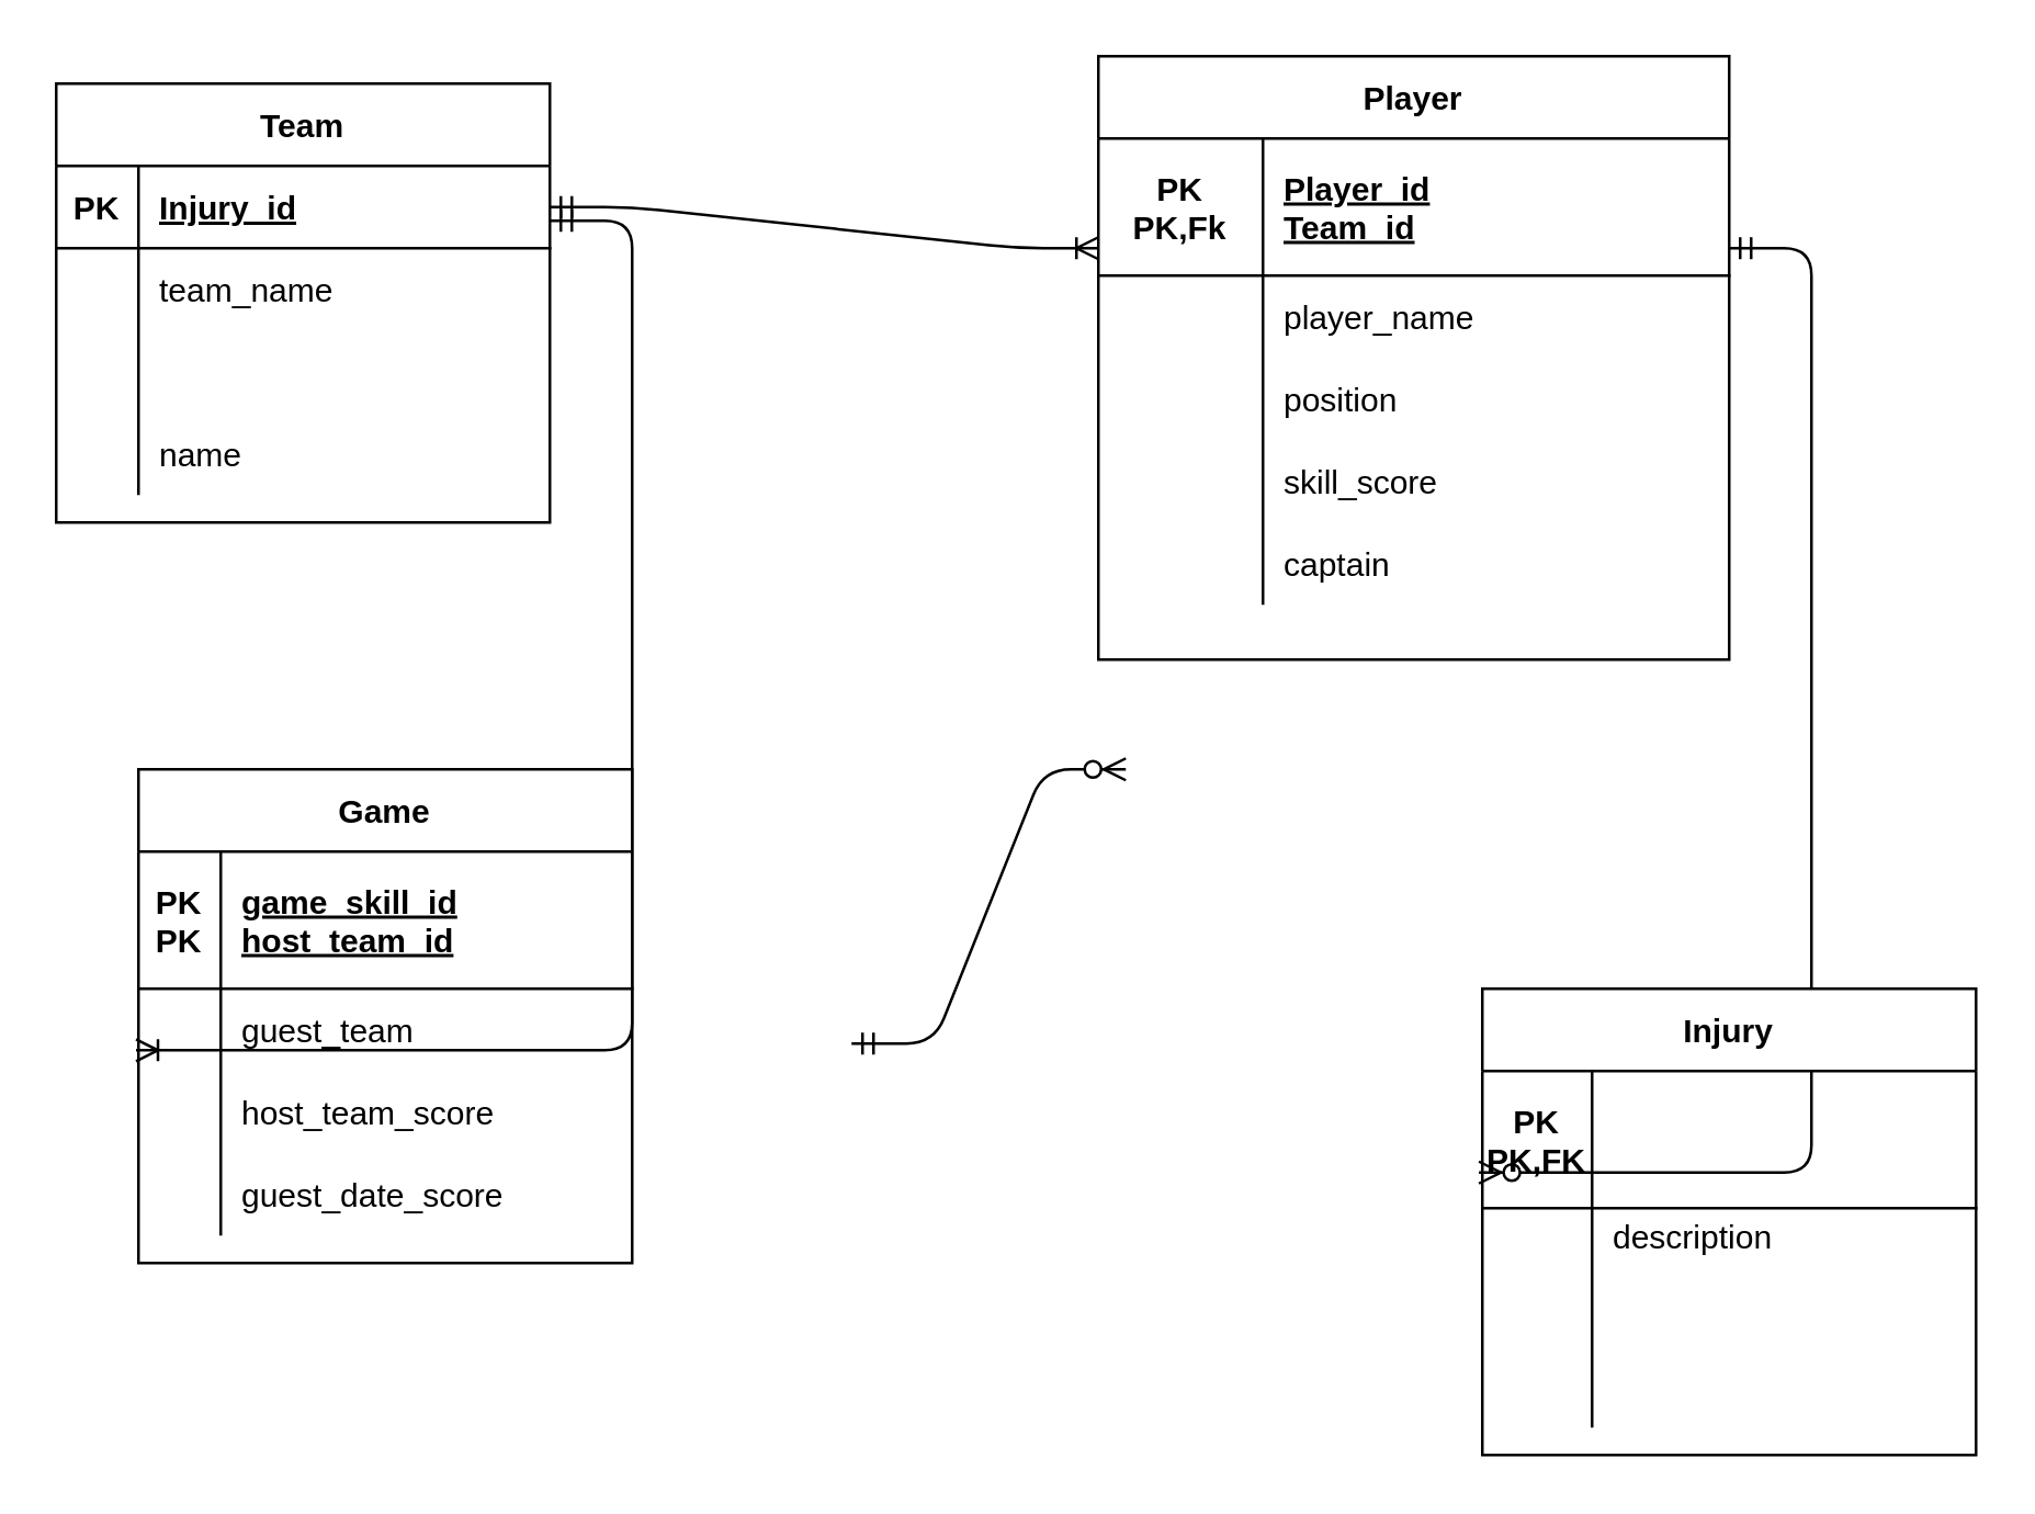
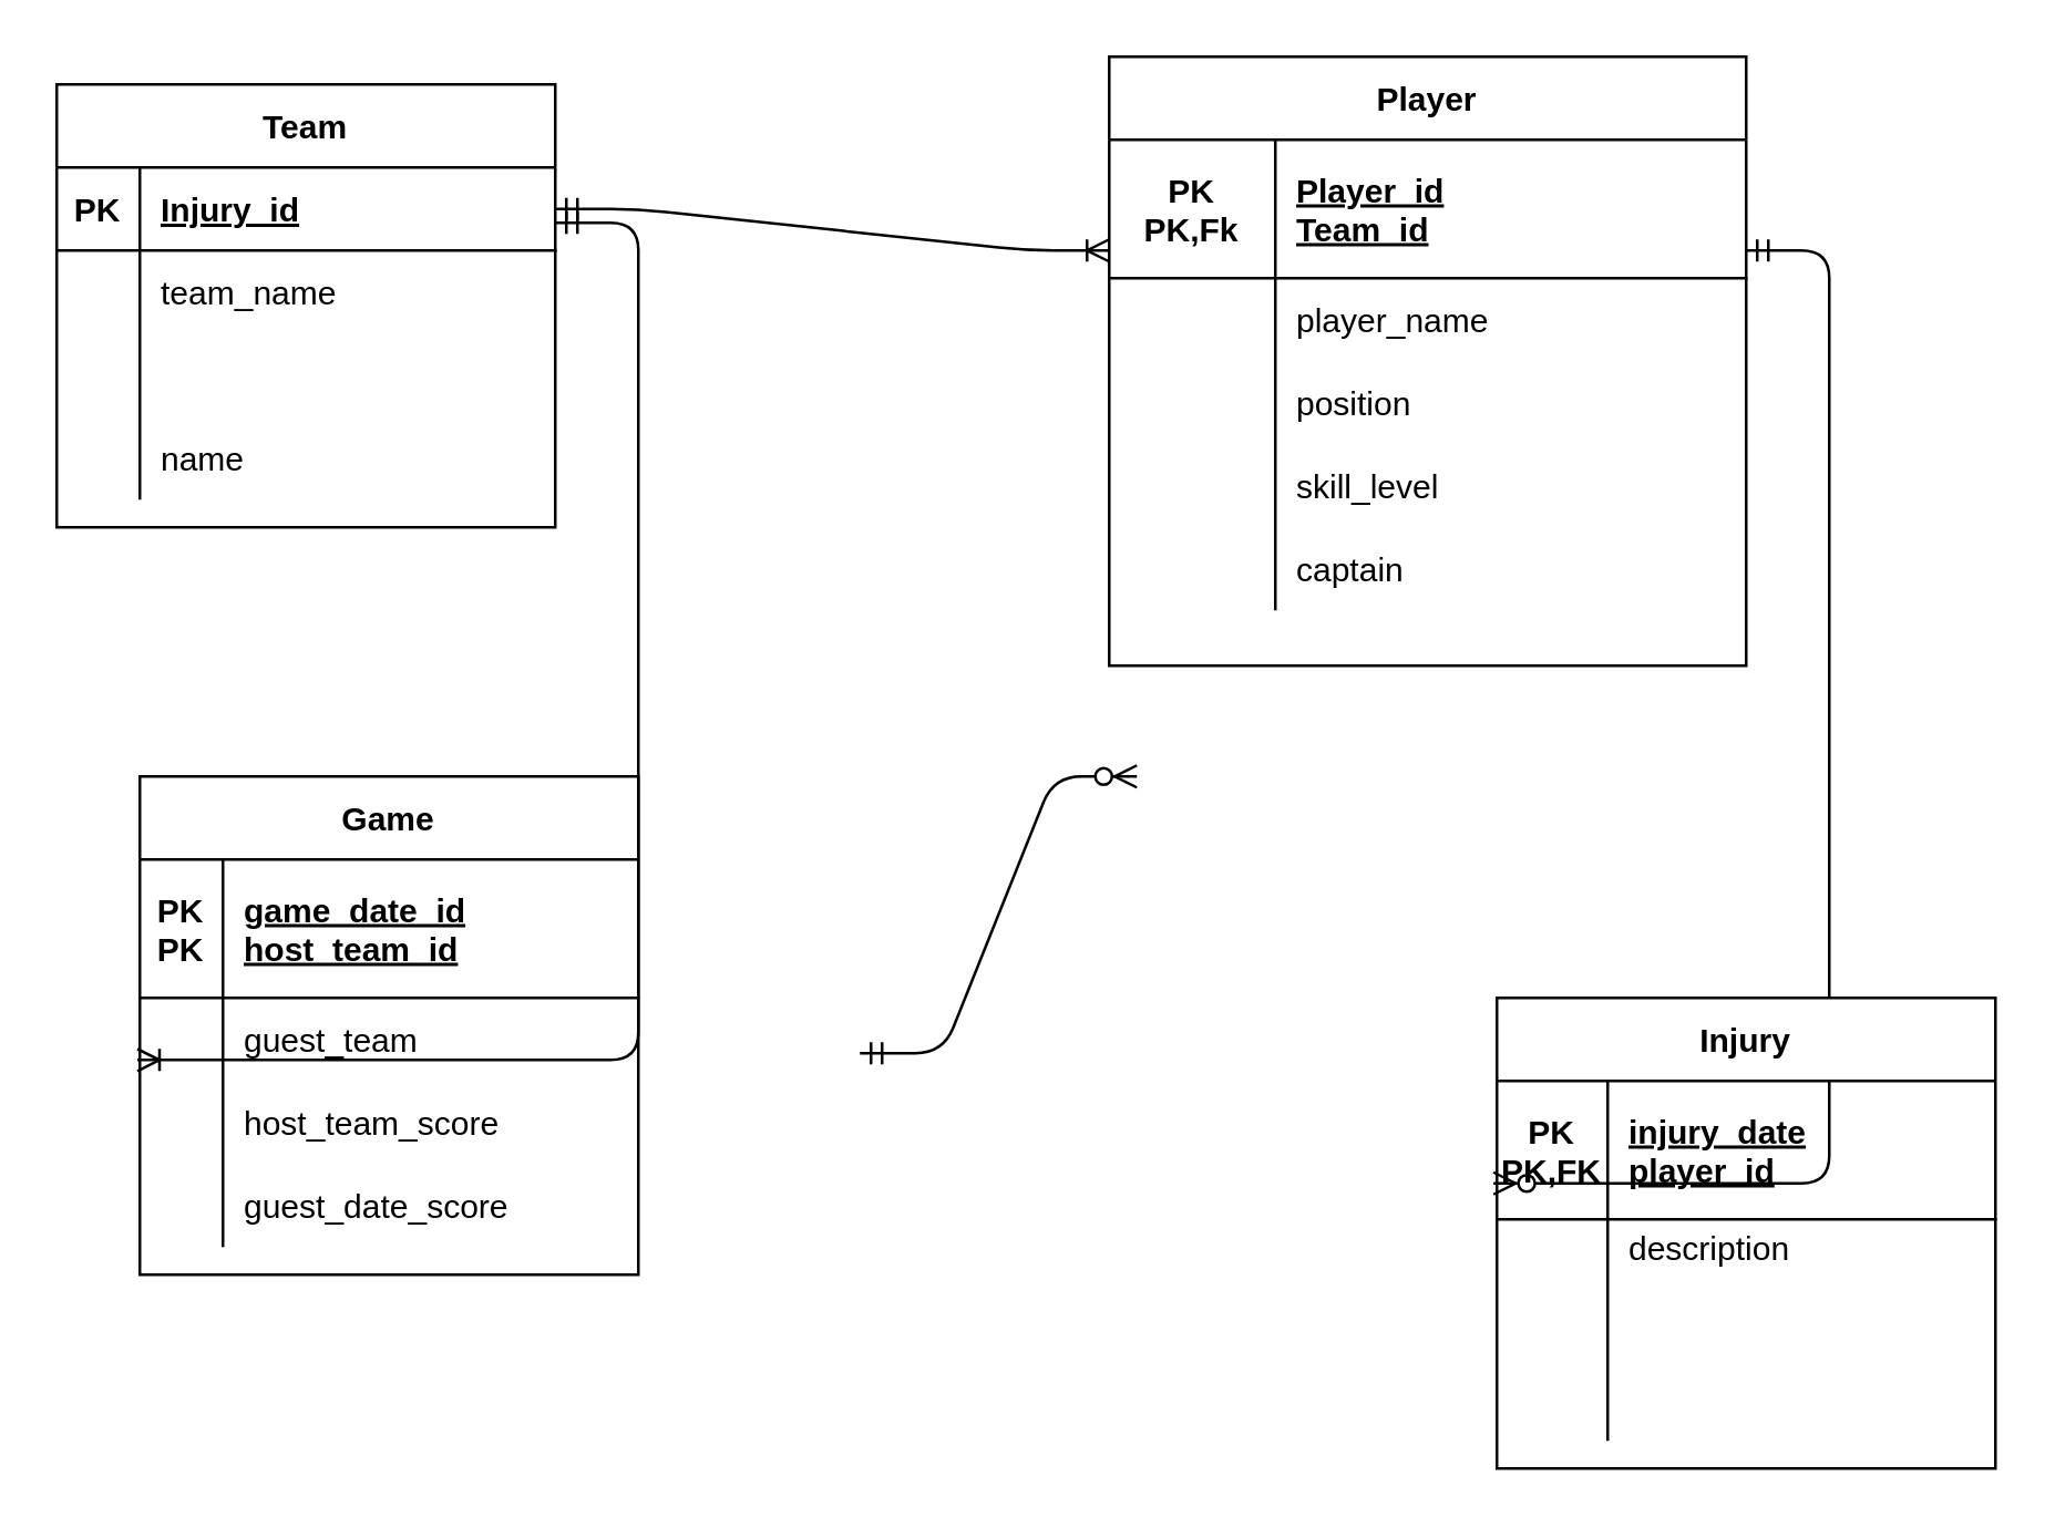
- <mxCell id="39" value="skill_score" style="shape=partialRectangle;connectable=0;fillColor=none;top=0;left=0;bottom=0;right=0;align=left;spacingLeft=6;overflow=hidden;" vertex="1" parent="37"><mxGeometry x="60" width="170" height="30" as="geometry" /></mxCell>
+ <mxCell id="39" value="skill_level" style="shape=partialRectangle;connectable=0;fillColor=none;top=0;left=0;bottom=0;right=0;align=left;spacingLeft=6;overflow=hidden;" vertex="1" parent="37"><mxGeometry x="60" width="170" height="30" as="geometry" /></mxCell>
- <mxCell id="17" value="game_skill_id&#10;host_team_id" style="shape=partialRectangle;connectable=0;fillColor=none;top=0;left=0;bottom=0;right=0;align=left;spacingLeft=6;fontStyle=5;overflow=hidden;" vertex="1" parent="15"><mxGeometry x="30" width="150" height="50" as="geometry" /></mxCell>
+ <mxCell id="17" value="game_date_id&#10;host_team_id" style="shape=partialRectangle;connectable=0;fillColor=none;top=0;left=0;bottom=0;right=0;align=left;spacingLeft=6;fontStyle=5;overflow=hidden;" vertex="1" parent="15"><mxGeometry x="30" width="150" height="50" as="geometry" /></mxCell>
+ <mxCell id="50" value="injury_date&#10;player_id" style="shape=partialRectangle;connectable=0;fillColor=none;top=0;left=0;bottom=0;right=0;align=left;spacingLeft=6;fontStyle=5;overflow=hidden;" vertex="1" parent="48"><mxGeometry x="40" width="140" height="50" as="geometry" /></mxCell>
